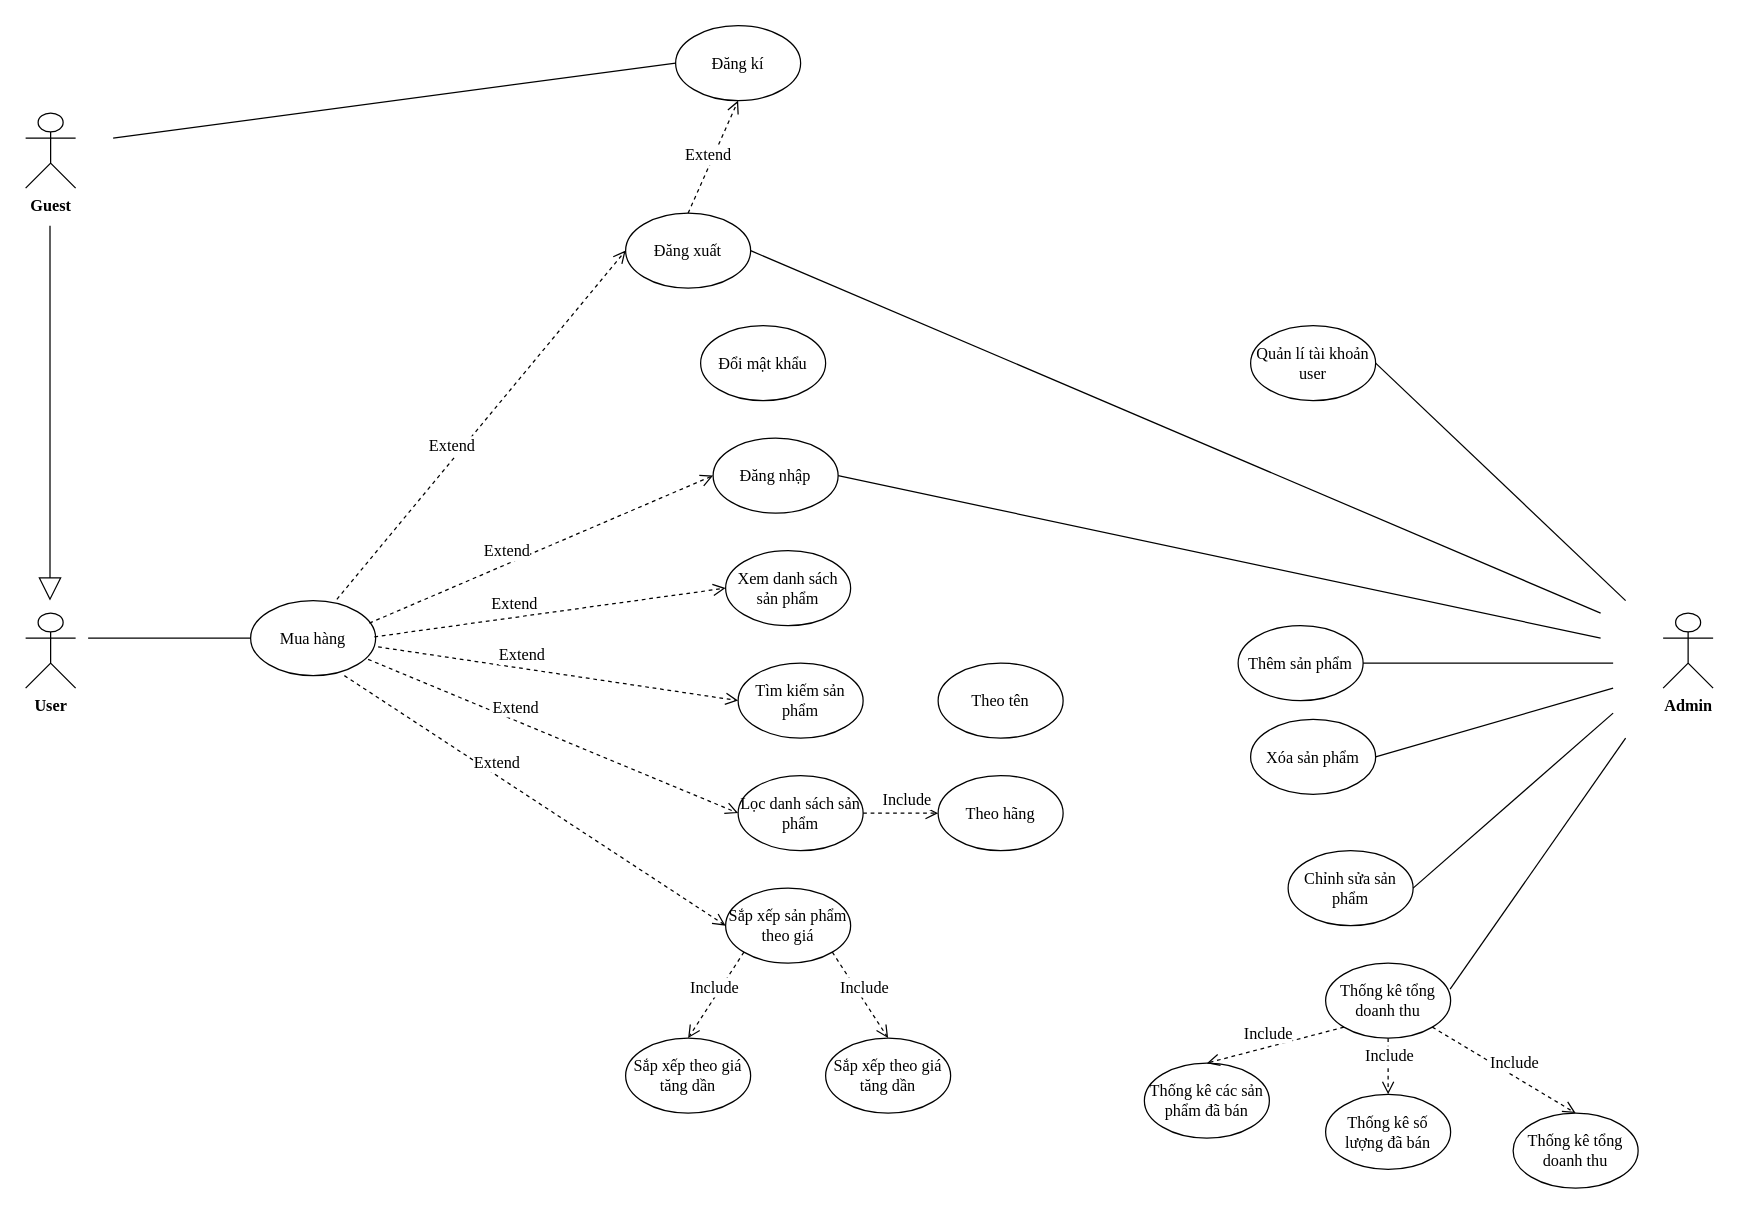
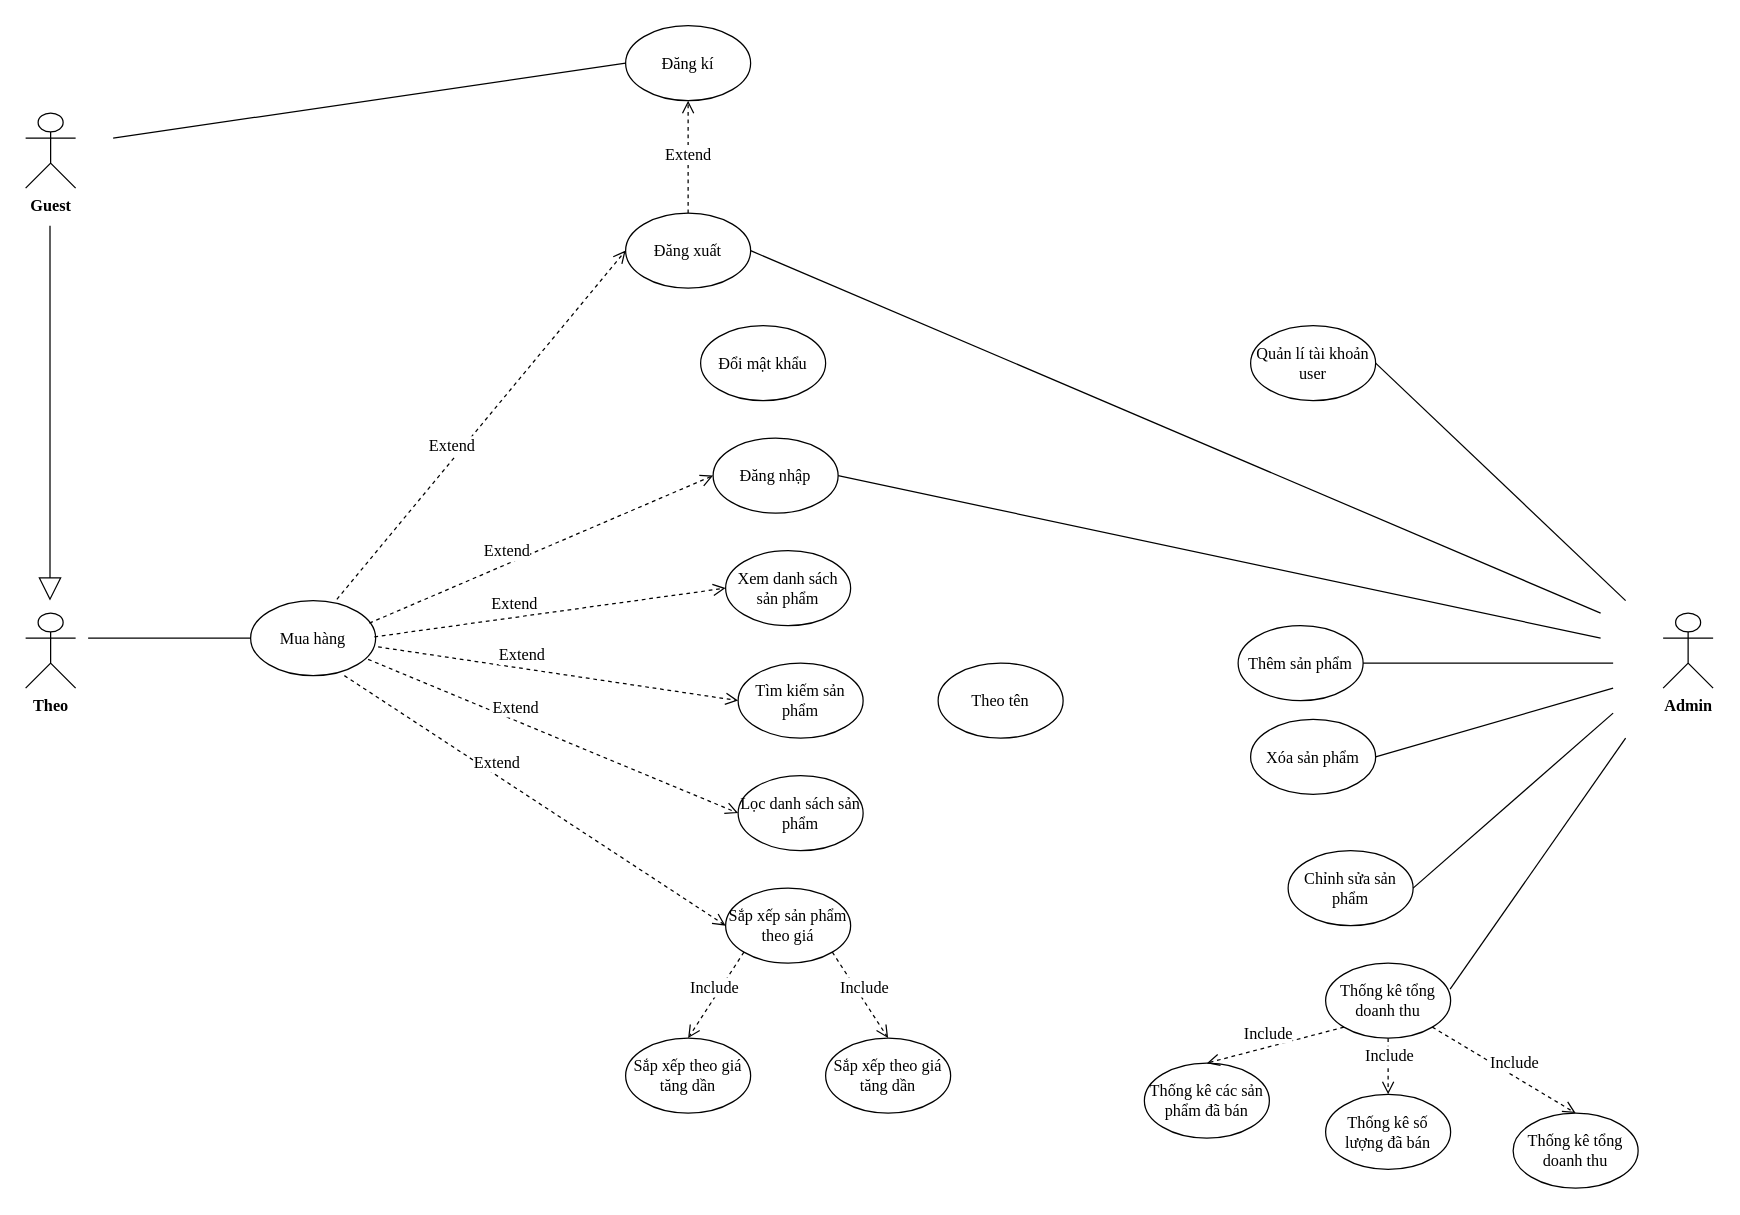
- <mxCell id="3" value="Đăng kí" style="ellipse;whiteSpace=wrap;html=1;fontFamily=Times New Roman;fontSize=13;fontStyle=0" parent="1" vertex="1"><mxGeometry x="540" y="20" width="100" height="60" as="geometry" /></mxCell>
+ <mxCell id="3" value="Đăng kí" style="ellipse;whiteSpace=wrap;html=1;fontFamily=Times New Roman;fontSize=13;fontStyle=0" parent="1" vertex="1"><mxGeometry x="500" y="20" width="100" height="60" as="geometry" /></mxCell>
- <mxCell id="6" value="&lt;b&gt;User&lt;/b&gt;" style="shape=umlActor;verticalLabelPosition=bottom;verticalAlign=top;html=1;fontFamily=Times New Roman;fontSize=13;fontStyle=0" parent="1" vertex="1"><mxGeometry x="20" y="490" width="40" height="60" as="geometry" /></mxCell>
+ <mxCell id="6" value="&lt;b&gt;Theo&lt;/b&gt;" style="shape=umlActor;verticalLabelPosition=bottom;verticalAlign=top;html=1;fontFamily=Times New Roman;fontSize=13;fontStyle=0" parent="1" vertex="1"><mxGeometry x="20" y="490" width="40" height="60" as="geometry" /></mxCell>
- <mxCell id="21" value="Include" style="html=1;verticalAlign=bottom;endArrow=open;dashed=1;endSize=8;curved=0;rounded=0;exitX=1;exitY=0.5;exitDx=0;exitDy=0;entryX=0;entryY=0.5;entryDx=0;entryDy=0;fontFamily=Times New Roman;fontSize=13;fontStyle=0" parent="1" source="13" target="14" edge="1"><mxGeometry x="0.121" relative="1" as="geometry"><mxPoint x="615" y="781" as="sourcePoint" /><mxPoint x="570" y="850" as="targetPoint" /><mxPoint x="1" as="offset" /></mxGeometry></mxCell>
- <mxCell id="14" value="Theo hãng" style="ellipse;whiteSpace=wrap;html=1;fontFamily=Times New Roman;fontSize=13;fontStyle=0" parent="1" vertex="1"><mxGeometry x="750" y="620" width="100" height="60" as="geometry" /></mxCell>
